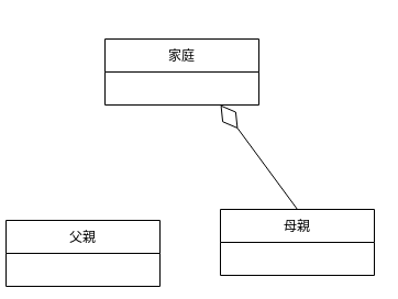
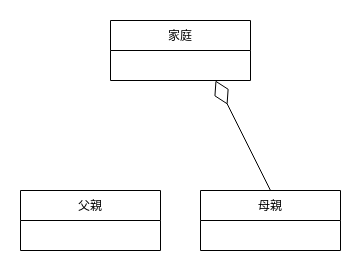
- <mxCell id="4" value="家庭" style="swimlane;fontStyle=0;childLayout=stackLayout;horizontal=1;startSize=30;horizontalStack=0;resizeParent=1;resizeParentMax=0;resizeLast=0;collapsible=1;marginBottom=0;" vertex="1" parent="1"><mxGeometry x="95" y="35" width="140" height="60" as="geometry" /></mxCell>
+ <mxCell id="4" value="家庭" style="swimlane;fontStyle=0;childLayout=stackLayout;horizontal=1;startSize=30;horizontalStack=0;resizeParent=1;resizeParentMax=0;resizeLast=0;collapsible=1;marginBottom=0;" vertex="1" parent="1"><mxGeometry x="110" y="20" width="140" height="60" as="geometry" /></mxCell>
- <mxCell id="2" value="父親" style="swimlane;fontStyle=0;childLayout=stackLayout;horizontal=1;startSize=30;horizontalStack=0;resizeParent=1;resizeParentMax=0;resizeLast=0;collapsible=1;marginBottom=0;" vertex="1" parent="1"><mxGeometry x="5" y="200" width="140" height="60" as="geometry" /></mxCell>
+ <mxCell id="2" value="父親" style="swimlane;fontStyle=0;childLayout=stackLayout;horizontal=1;startSize=30;horizontalStack=0;resizeParent=1;resizeParentMax=0;resizeLast=0;collapsible=1;marginBottom=0;" vertex="1" parent="1"><mxGeometry x="20" y="190" width="140" height="60" as="geometry" /></mxCell>
